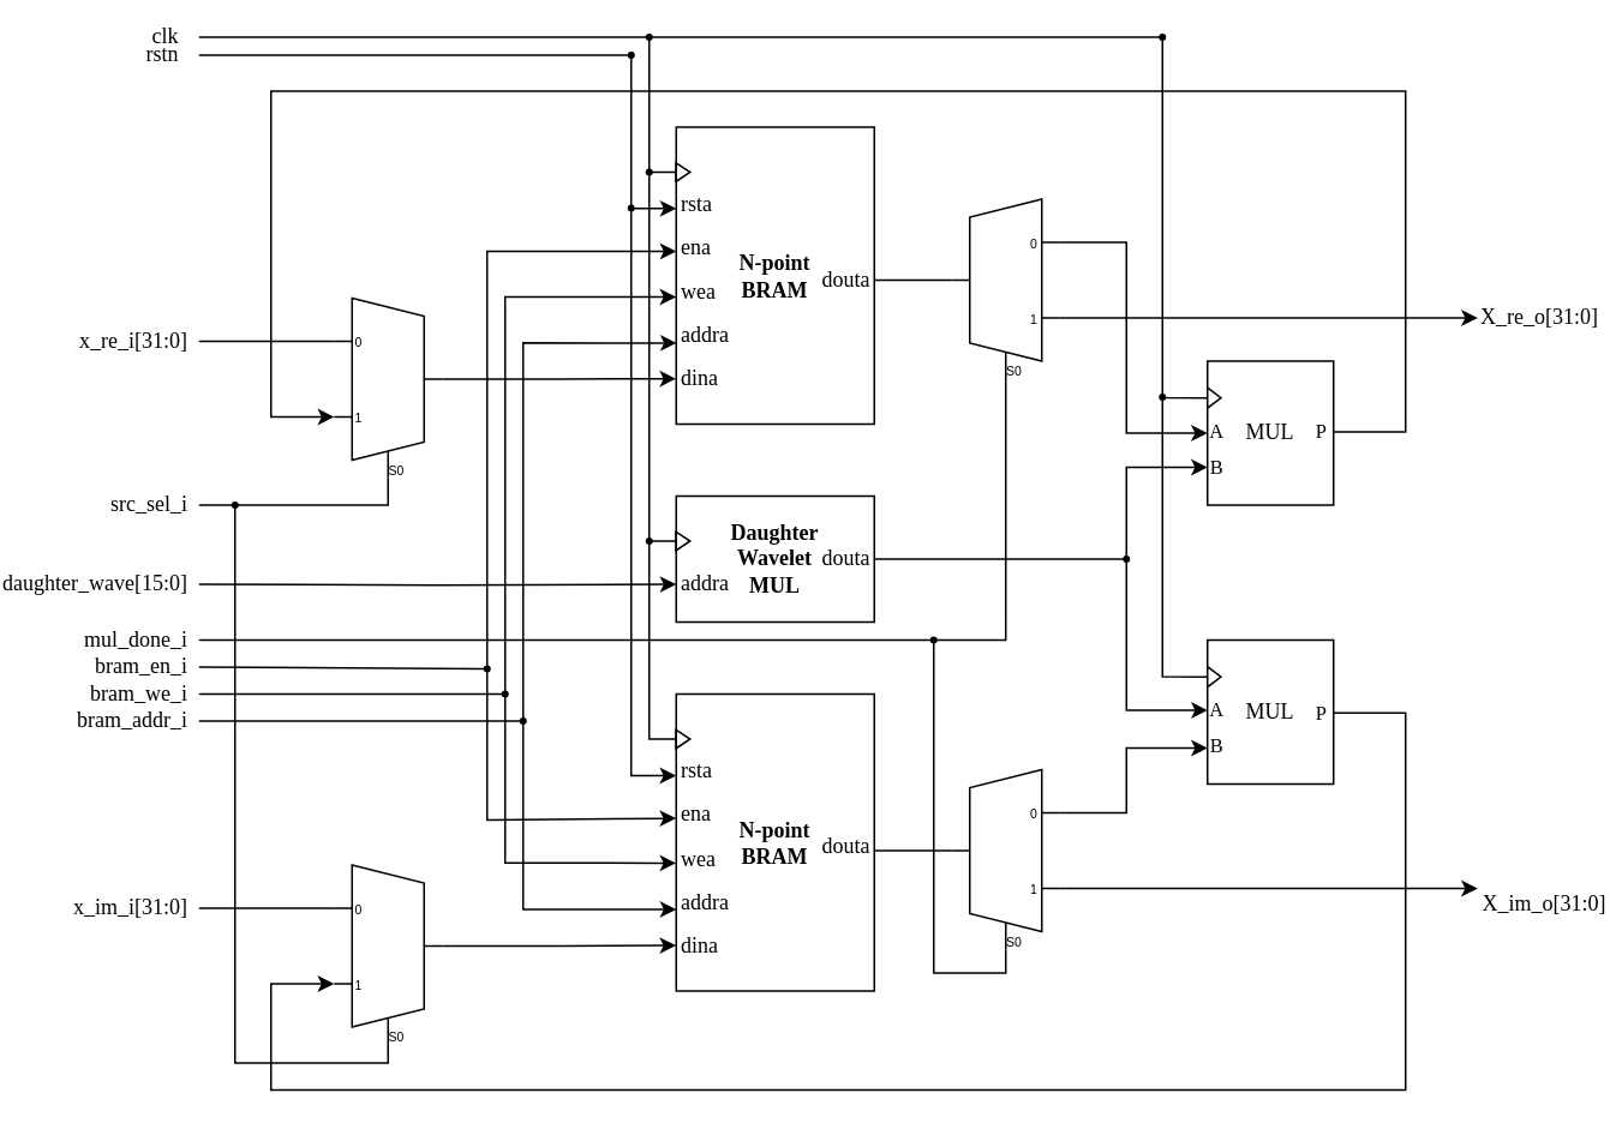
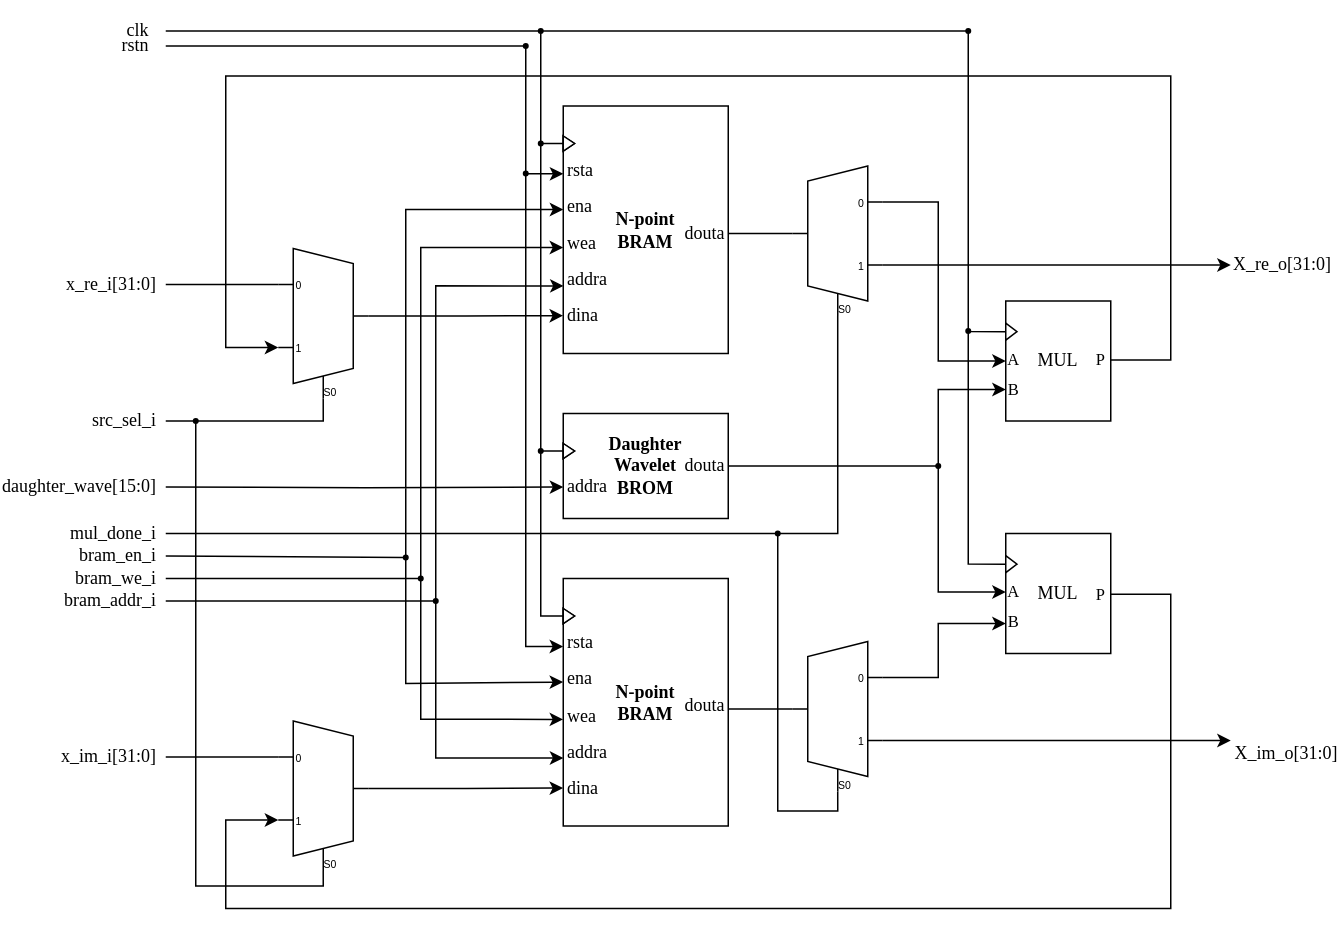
- <mxCell id="2" value="&lt;div&gt;&lt;b&gt;Daughter&lt;/b&gt;&lt;/div&gt;&lt;div&gt;&lt;b&gt;Wavelet&lt;/b&gt;&lt;/div&gt;&lt;div&gt;&lt;b&gt;MUL&lt;/b&gt;&lt;/div&gt;" style="rounded=0;whiteSpace=wrap;html=1;fontFamily=NewsGotT;verticalAlign=middle;" vertex="1" parent="1"><mxGeometry x="285" y="275" width="110" height="70" as="geometry" /></mxCell>
+ <mxCell id="2" value="&lt;div&gt;&lt;b&gt;Daughter&lt;/b&gt;&lt;/div&gt;&lt;div&gt;&lt;b&gt;Wavelet&lt;/b&gt;&lt;/div&gt;&lt;div&gt;&lt;b&gt;BROM&lt;/b&gt;&lt;/div&gt;" style="rounded=0;whiteSpace=wrap;html=1;fontFamily=NewsGotT;verticalAlign=middle;" vertex="1" parent="1"><mxGeometry x="285" y="275" width="110" height="70" as="geometry" /></mxCell>
